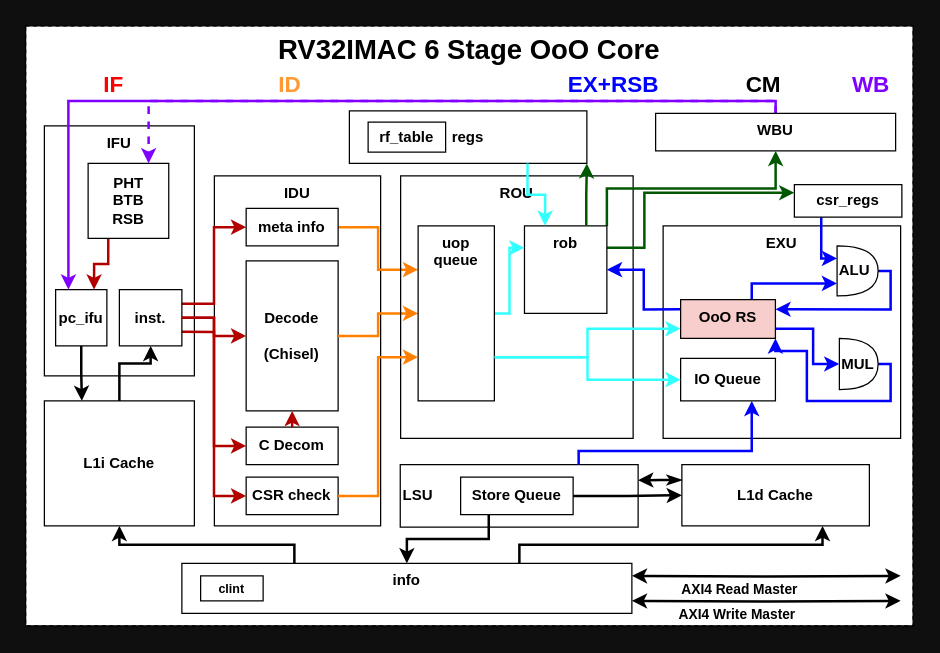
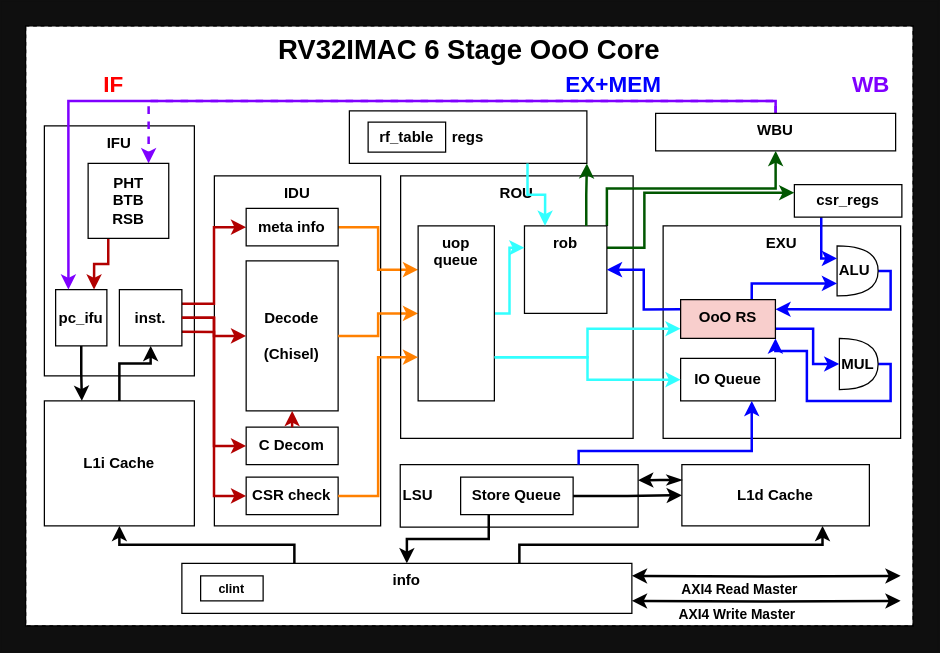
- <mxCell id="54" value="ID" style="text;html=1;align=center;verticalAlign=middle;resizable=0;points=[];autosize=1;strokeColor=none;fillColor=none;fontSize=18;fontStyle=1;fontColor=#FF9933;" parent="1" vertex="1"><mxGeometry x="211" y="47" width="40" height="40" as="geometry" /></mxCell>
- <mxCell id="52" value="EX+RSB" style="text;html=1;align=center;verticalAlign=middle;resizable=0;points=[];autosize=1;strokeColor=none;fillColor=none;fontSize=18;fontStyle=1;fontColor=#0000FF;" parent="1" vertex="1"><mxGeometry x="440" y="47" width="100" height="40" as="geometry" /></mxCell>
+ <mxCell id="52" value="EX+MEM" style="text;html=1;align=center;verticalAlign=middle;resizable=0;points=[];autosize=1;strokeColor=none;fillColor=none;fontSize=18;fontStyle=1;fontColor=#0000FF;" parent="1" vertex="1"><mxGeometry x="440" y="47" width="100" height="40" as="geometry" /></mxCell>
- <mxCell id="55" value="&lt;font style=&quot;color: light-dark(rgb(0, 0, 0), rgb(0, 255, 0));&quot;&gt;CM&lt;/font&gt;" style="text;html=1;align=center;verticalAlign=middle;resizable=0;points=[];autosize=1;fontSize=18;fontStyle=1;fontColor=#00FF00;" parent="1" vertex="1"><mxGeometry x="584.5" y="47" width="50" height="40" as="geometry" /></mxCell>
